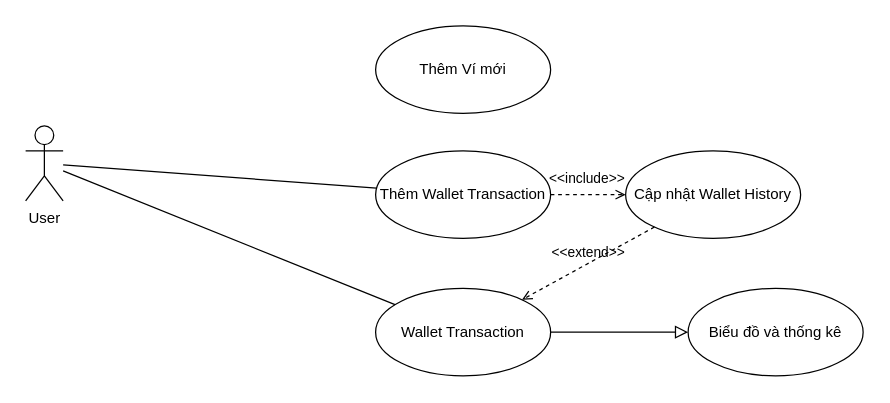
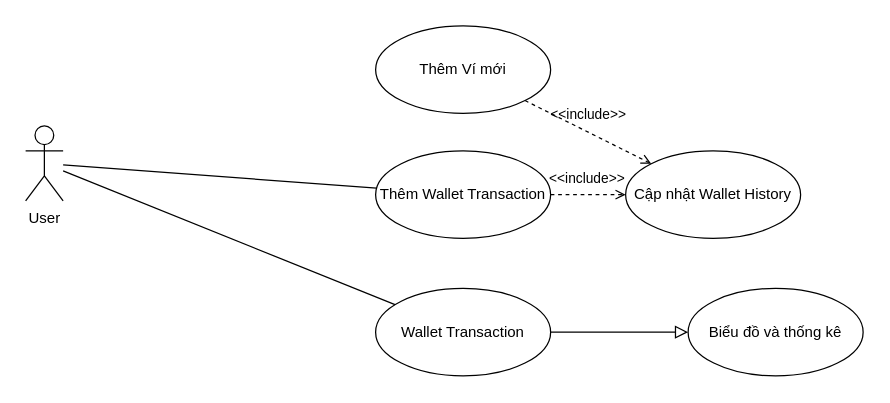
+ <mxCell id="9" value="&amp;lt;&amp;lt;include&amp;gt;&amp;gt;" style="html=1;verticalAlign=bottom;labelBackgroundColor=none;endArrow=open;endFill=0;dashed=1;rounded=0;" parent="1" source="3" target="8" edge="1"><mxGeometry x="-0.04" y="4" width="160" relative="1" as="geometry"><mxPoint x="210" y="190" as="sourcePoint" /><mxPoint x="370" y="190" as="targetPoint" /><mxPoint as="offset" /></mxGeometry></mxCell>
- <mxCell id="11" value="&amp;lt;&amp;lt;extend&amp;gt;&amp;gt;" style="html=1;verticalAlign=bottom;labelBackgroundColor=none;endArrow=open;endFill=0;dashed=1;rounded=0;" parent="1" source="8" target="5" edge="1"><mxGeometry width="160" relative="1" as="geometry"><mxPoint x="210" y="190" as="sourcePoint" /><mxPoint x="370" y="190" as="targetPoint" /></mxGeometry></mxCell>
